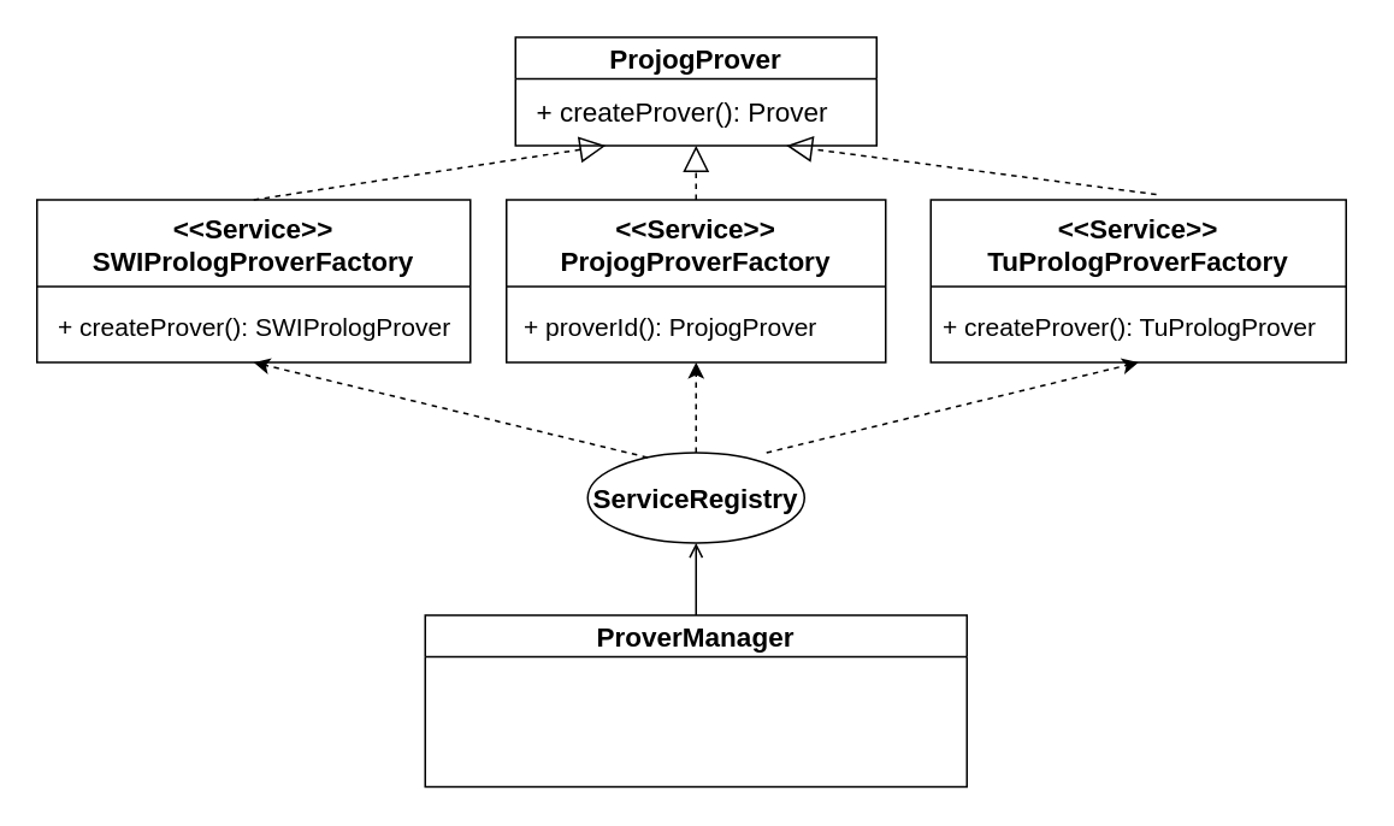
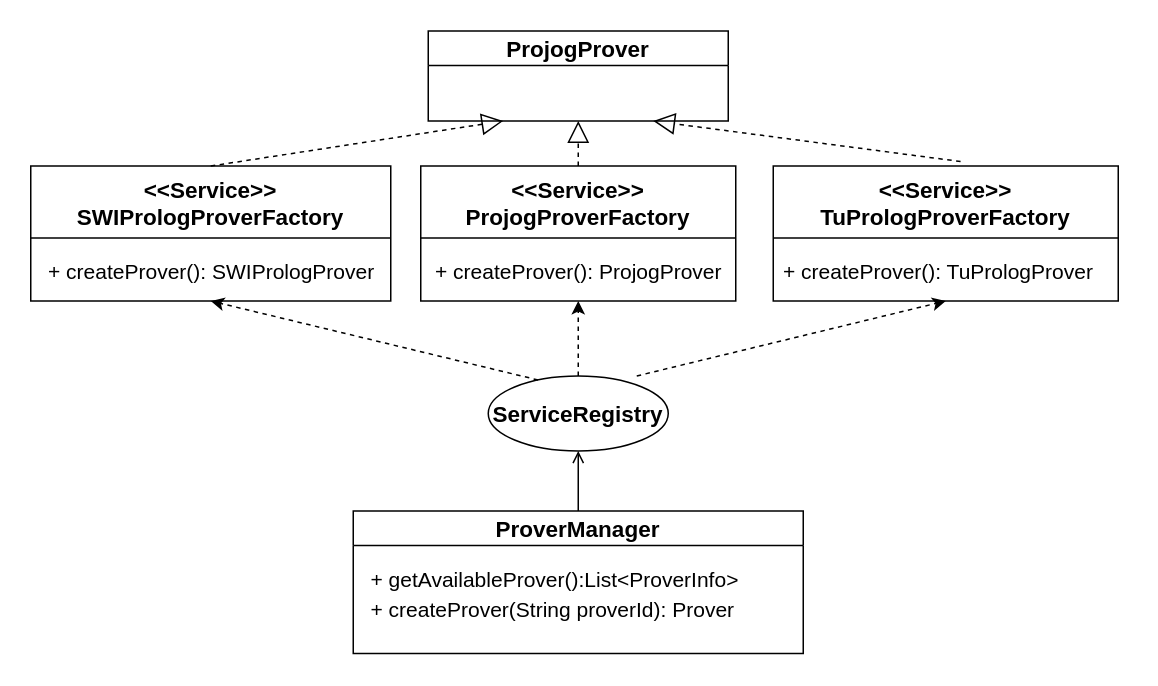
- <mxCell id="17" value="&lt;div&gt;+ createProver(): Prover&lt;br&gt;&lt;/div&gt;" style="text;html=1;resizable=0;points=[];autosize=1;align=left;verticalAlign=top;spacingTop=-4;fontSize=15;" parent="16" vertex="1"><mxGeometry x="10" y="30" width="170" height="20" as="geometry" /></mxCell>
- <mxCell id="5" value="&lt;font style=&quot;font-size: 14px&quot;&gt;+ proverId(): ProjogProver&lt;/font&gt;" style="text;html=1;resizable=0;points=[];autosize=1;align=left;verticalAlign=top;spacingTop=-4;" parent="4" vertex="1"><mxGeometry x="7.5" y="60" width="210" height="20" as="geometry" /></mxCell>
+ <mxCell id="5" value="&lt;font style=&quot;font-size: 14px&quot;&gt;+ createProver(): ProjogProver&lt;/font&gt;" style="text;html=1;resizable=0;points=[];autosize=1;align=left;verticalAlign=top;spacingTop=-4;" parent="4" vertex="1"><mxGeometry x="7.5" y="60" width="210" height="20" as="geometry" /></mxCell>
+ <mxCell id="10" value="&lt;font style=&quot;font-size: 14px&quot;&gt;+ getAvailableProver():List&amp;lt;ProverInfo&amp;gt;&lt;/font&gt;" style="text;html=1;resizable=0;points=[];autosize=1;align=left;verticalAlign=top;spacingTop=-4;" parent="9" vertex="1"><mxGeometry x="10" y="35" width="260" height="20" as="geometry" /></mxCell>
+ <mxCell id="11" value="&lt;font style=&quot;font-size: 14px&quot;&gt;+ createProver(String proverId): Prover&lt;/font&gt;" style="text;html=1;resizable=0;points=[];autosize=1;align=left;verticalAlign=top;spacingTop=-4;" parent="9" vertex="1"><mxGeometry x="10" y="55" width="260" height="20" as="geometry" /></mxCell>
